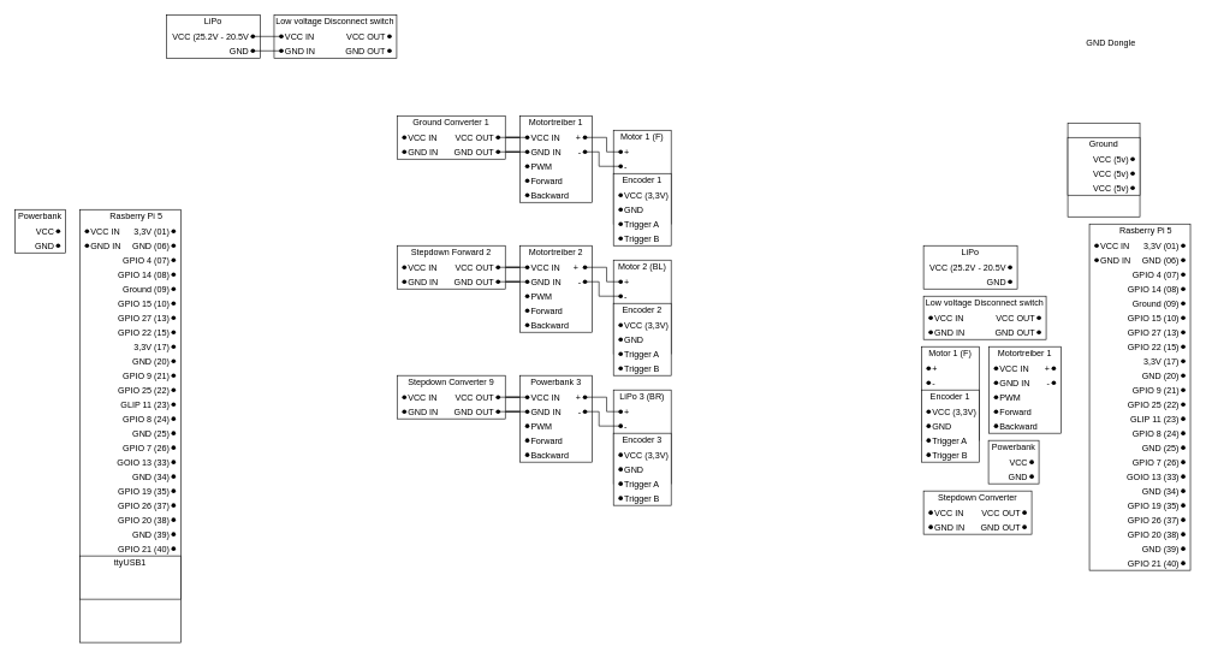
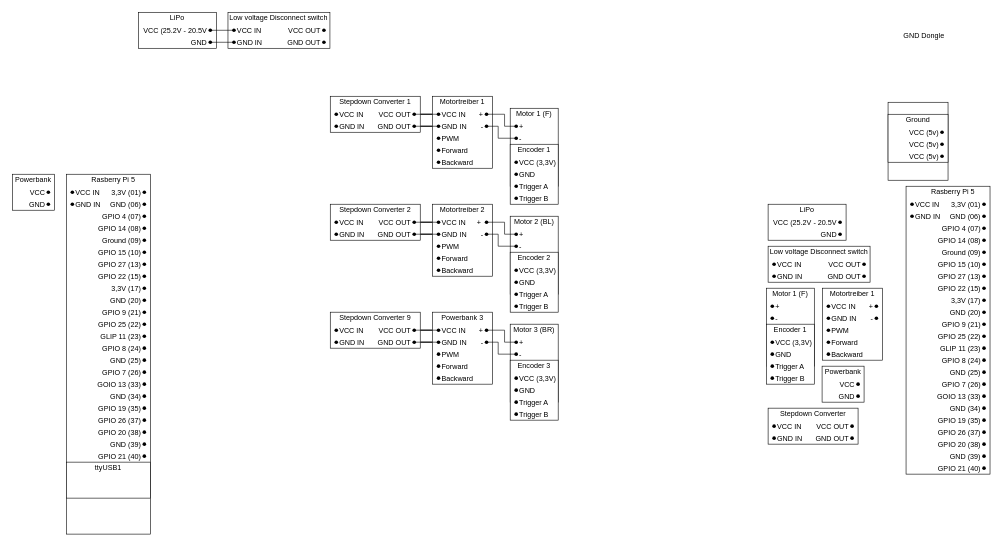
- <mxCell id="116" value="Ground Converter 1" style="text;html=1;align=center;verticalAlign=middle;whiteSpace=wrap;rounded=0;" vertex="1" parent="114"><mxGeometry width="150" height="20" as="geometry" /></mxCell>
+ <mxCell id="116" value="Stepdown Converter 1" style="text;html=1;align=center;verticalAlign=middle;whiteSpace=wrap;rounded=0;" vertex="1" parent="114"><mxGeometry width="150" height="20" as="geometry" /></mxCell>
- <mxCell id="130" value="Stepdown Forward 2" style="text;html=1;align=center;verticalAlign=middle;whiteSpace=wrap;rounded=0;" vertex="1" parent="128"><mxGeometry width="150" height="20" as="geometry" /></mxCell>
+ <mxCell id="130" value="Stepdown Converter 2" style="text;html=1;align=center;verticalAlign=middle;whiteSpace=wrap;rounded=0;" vertex="1" parent="128"><mxGeometry width="150" height="20" as="geometry" /></mxCell>
- <mxCell id="37" value="LiPo 3 (BR)" style="text;html=1;align=center;verticalAlign=middle;whiteSpace=wrap;rounded=0;" vertex="1" parent="35"><mxGeometry width="80" height="20" as="geometry" /></mxCell>
+ <mxCell id="37" value="Motor 3 (BR)" style="text;html=1;align=center;verticalAlign=middle;whiteSpace=wrap;rounded=0;" vertex="1" parent="35"><mxGeometry width="80" height="20" as="geometry" /></mxCell>
